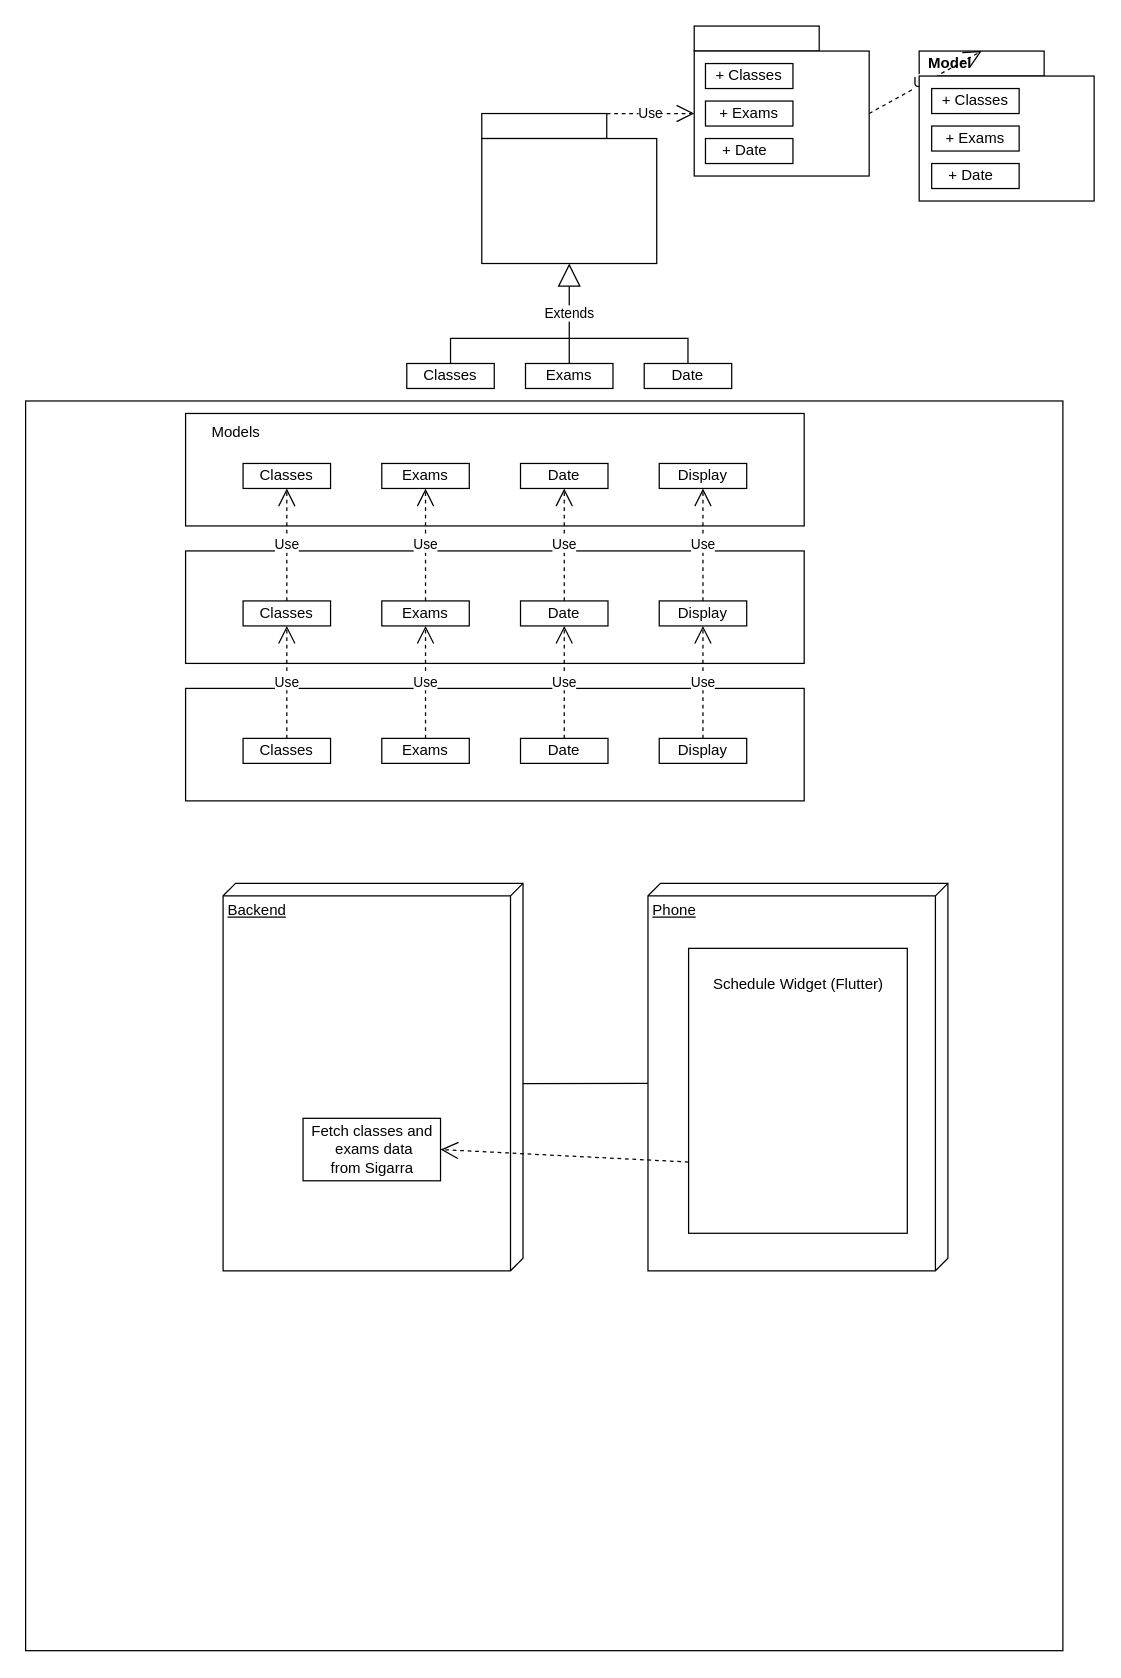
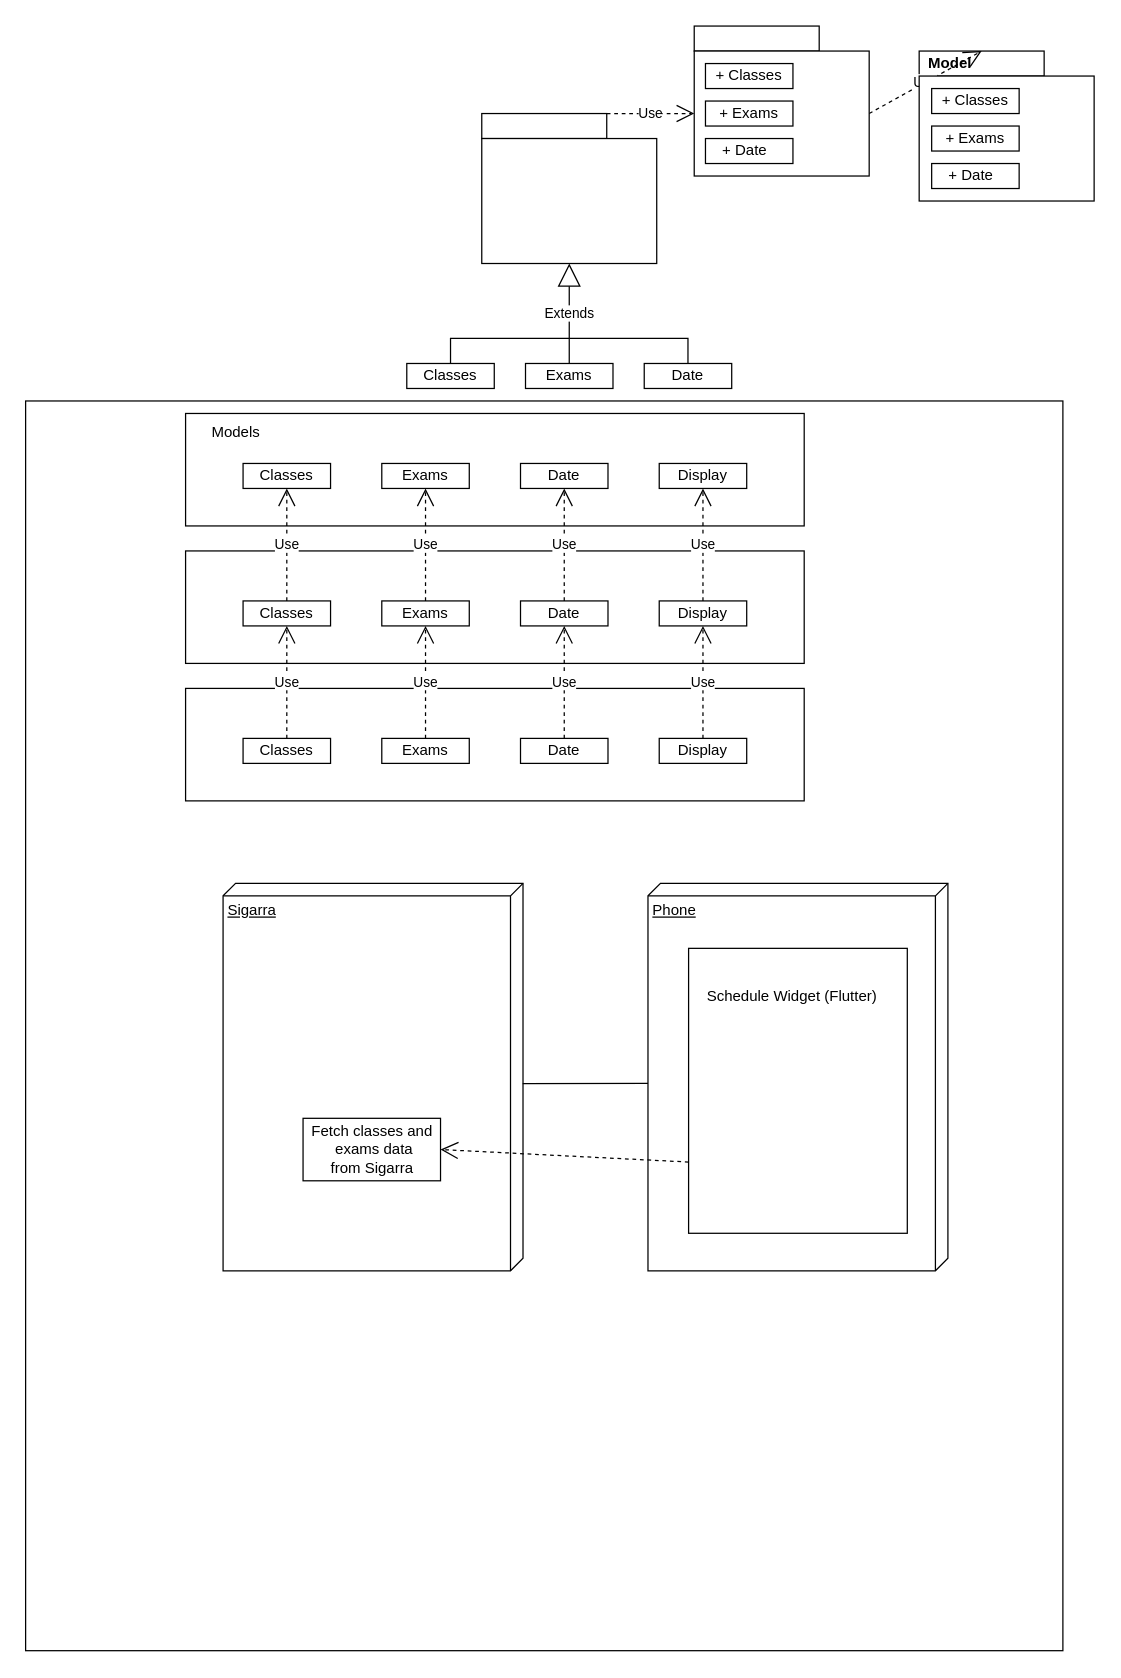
- <mxCell id="6" value="&lt;div&gt;Backend&lt;/div&gt;" style="verticalAlign=top;align=left;spacingTop=8;spacingLeft=2;spacingRight=12;shape=cube;size=10;direction=south;fontStyle=4;html=1;" parent="1" vertex="1"><mxGeometry x="178" y="706" width="240" height="310" as="geometry" /></mxCell>
+ <mxCell id="6" value="&lt;div&gt;Sigarra&lt;/div&gt;" style="verticalAlign=top;align=left;spacingTop=8;spacingLeft=2;spacingRight=12;shape=cube;size=10;direction=south;fontStyle=4;html=1;" parent="1" vertex="1"><mxGeometry x="178" y="706" width="240" height="310" as="geometry" /></mxCell>
- <mxCell id="46" value="Schedule Widget (Flutter)" style="text;html=1;align=center;verticalAlign=middle;resizable=0;points=[];autosize=1;strokeColor=none;fillColor=none;" parent="1" vertex="1"><mxGeometry x="565" y="778" width="146" height="18" as="geometry" /></mxCell>
+ <mxCell id="46" value="Schedule Widget (Flutter)" style="text;html=1;align=center;verticalAlign=middle;resizable=0;points=[];autosize=1;strokeColor=none;fillColor=none;" parent="1" vertex="1"><mxGeometry x="560" y="788" width="146" height="18" as="geometry" /></mxCell>
